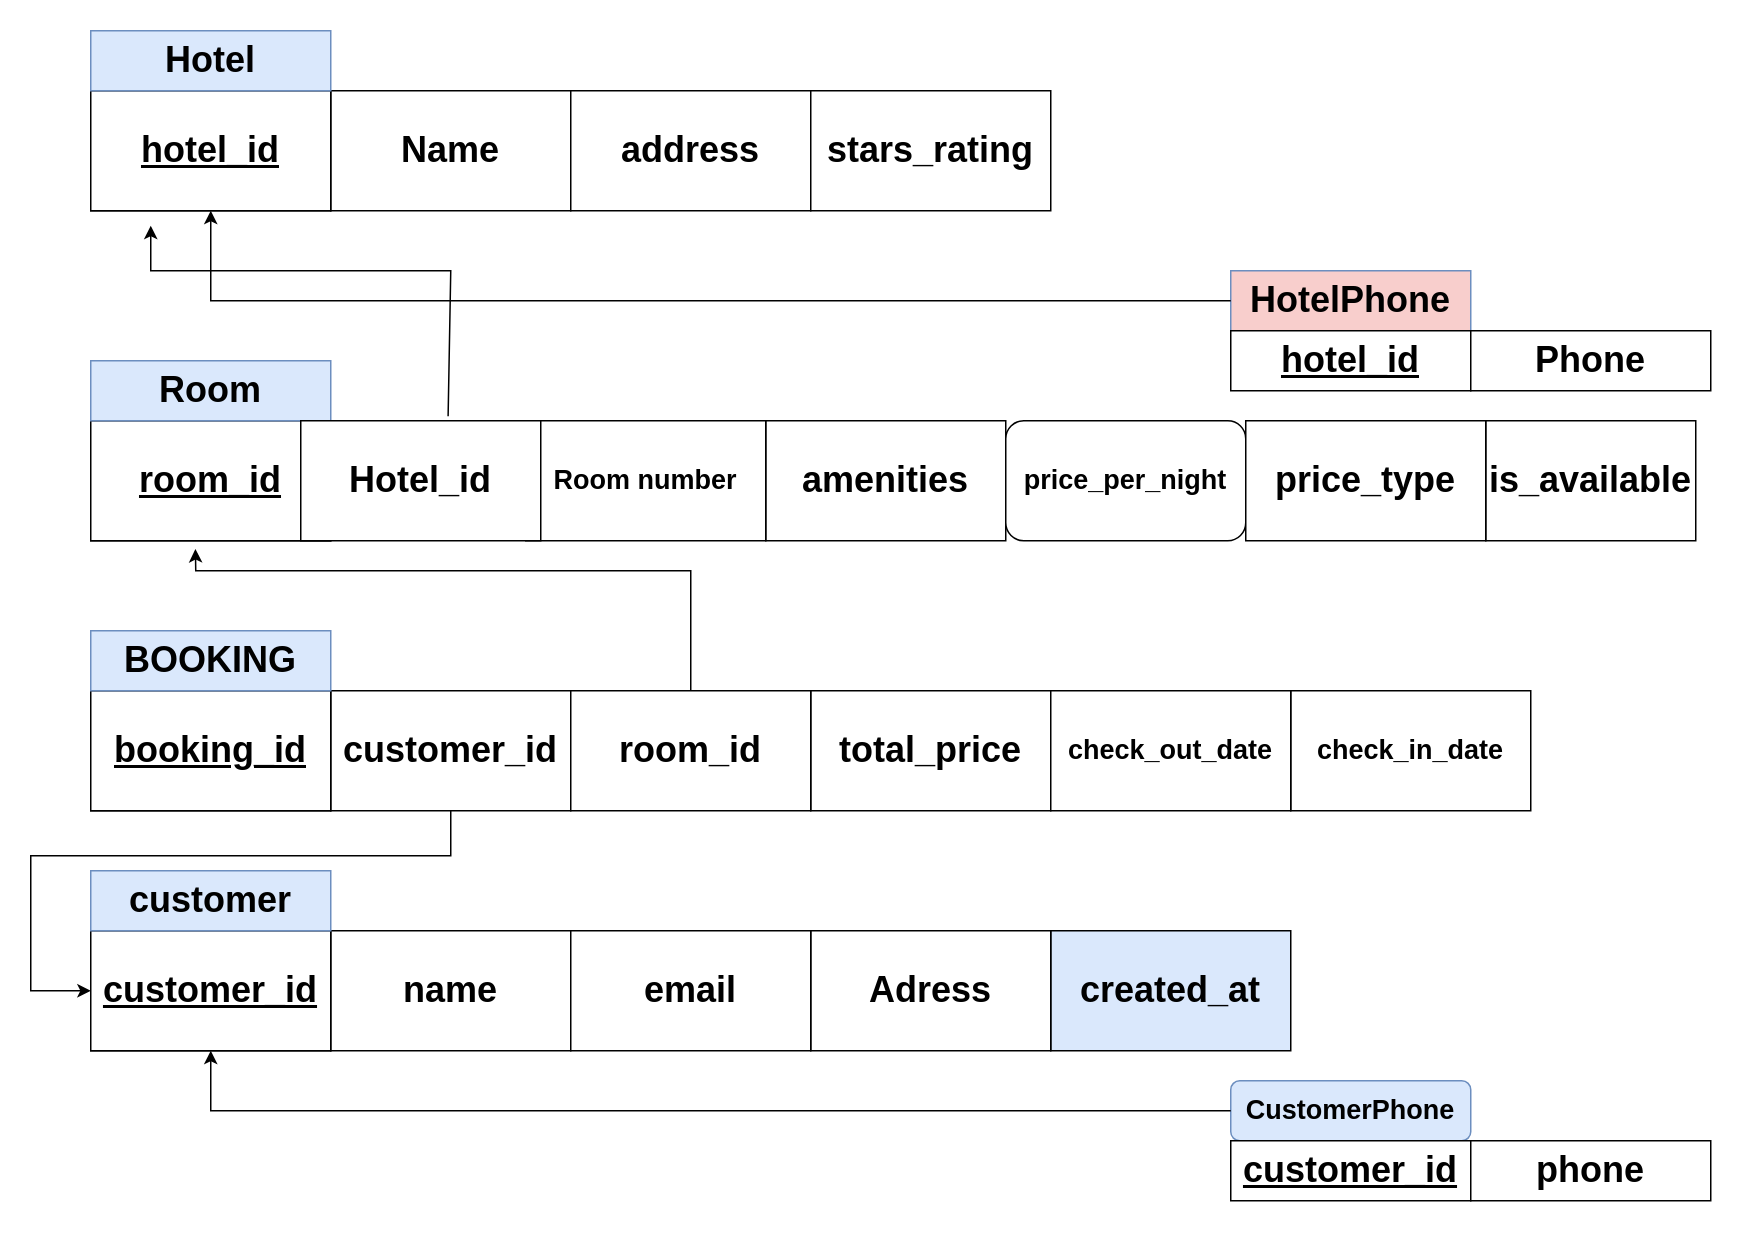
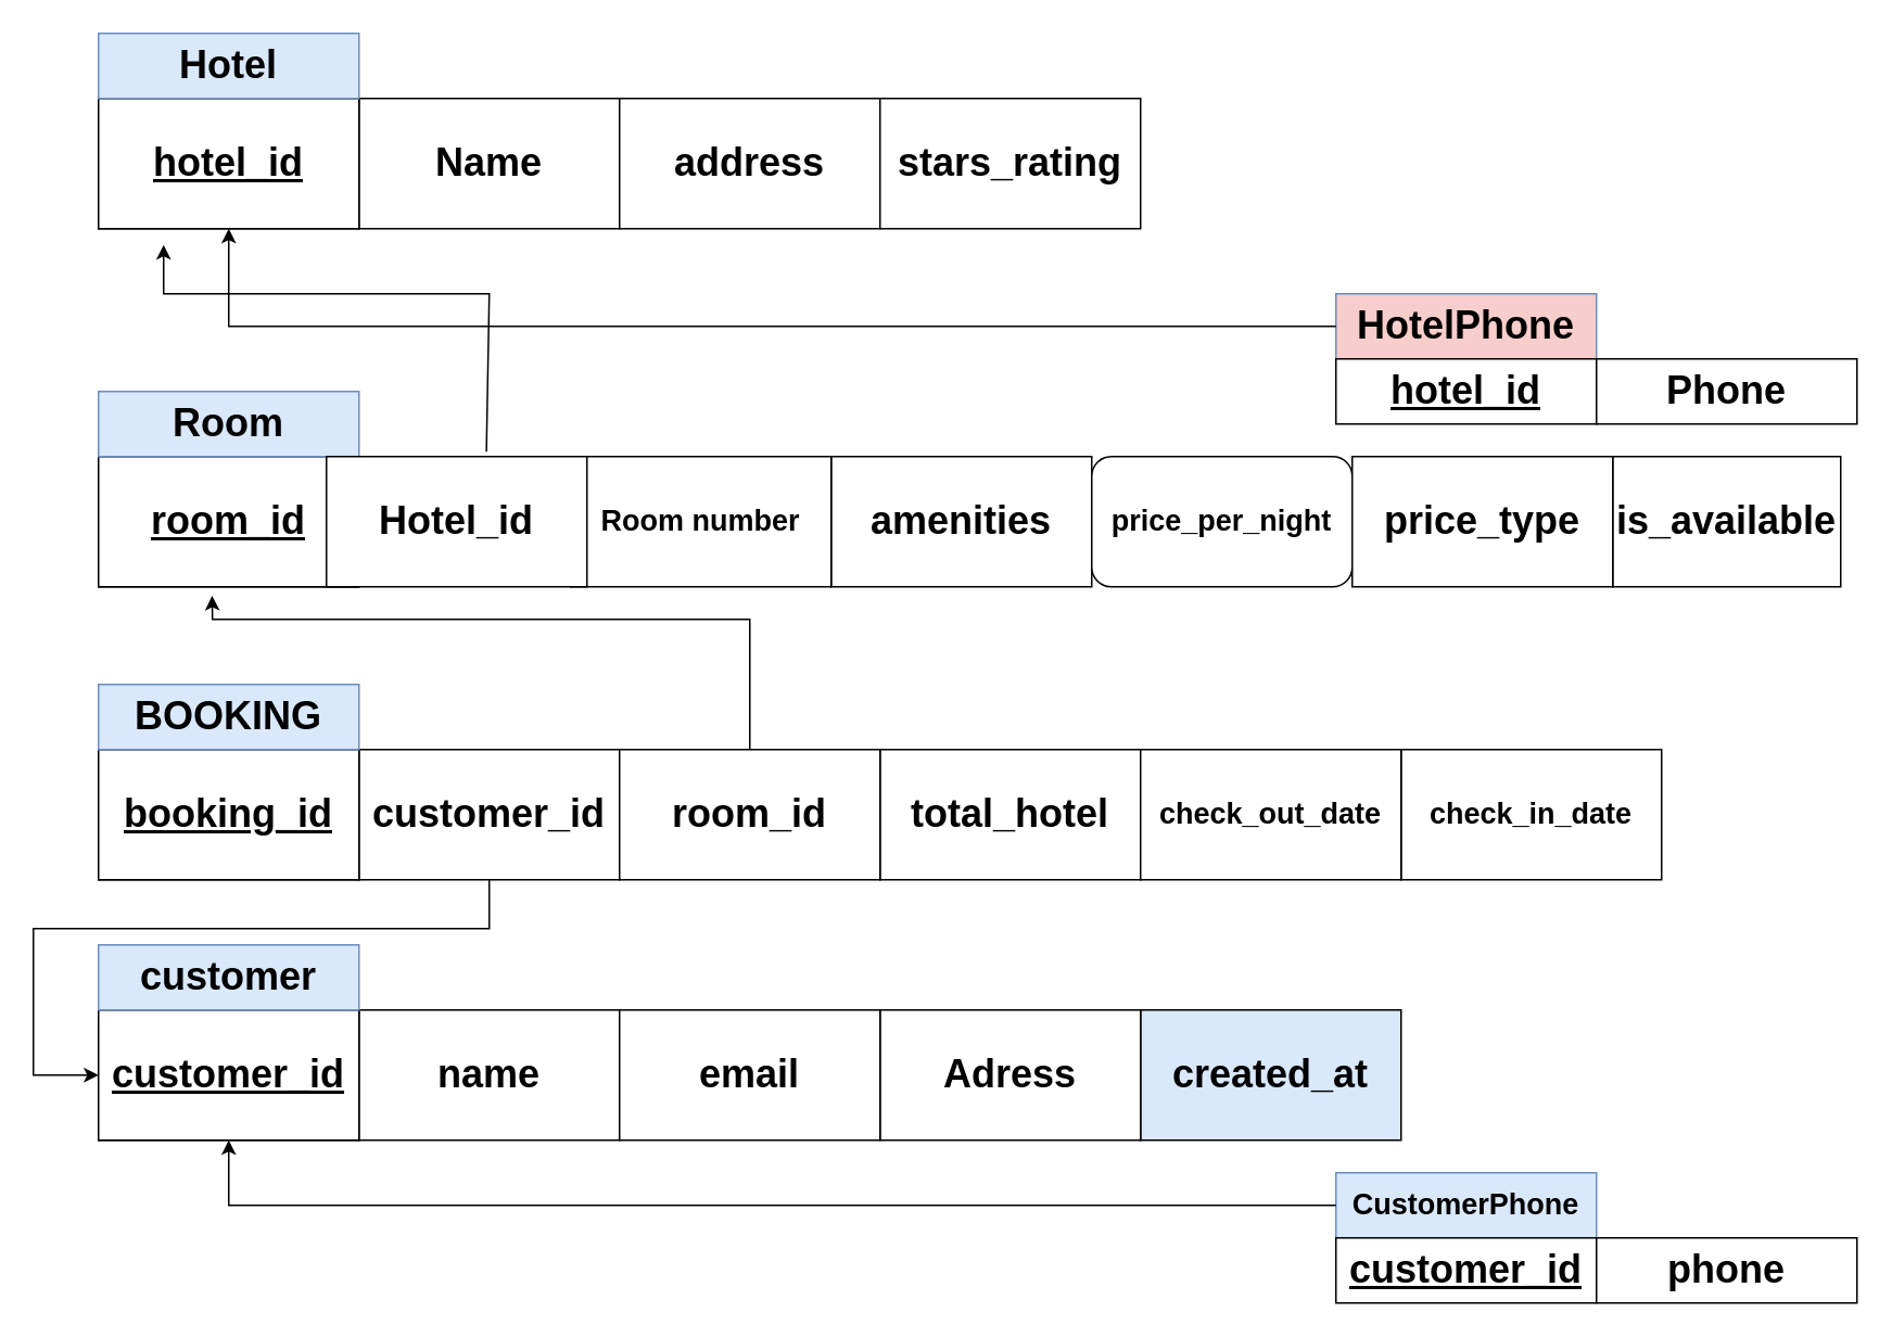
- <mxCell id="17" value="&lt;b&gt;&lt;font style=&quot;font-size: 24px;&quot;&gt;total_price&lt;/font&gt;&lt;/b&gt;" style="whiteSpace=wrap;html=1;align=center;" parent="1" vertex="1"><mxGeometry x="540" y="460" width="160" height="80" as="geometry" /></mxCell>
+ <mxCell id="17" value="&lt;b&gt;&lt;font style=&quot;font-size: 24px;&quot;&gt;total_hotel&lt;/font&gt;&lt;/b&gt;" style="whiteSpace=wrap;html=1;align=center;" parent="1" vertex="1"><mxGeometry x="540" y="460" width="160" height="80" as="geometry" /></mxCell>
- <mxCell id="34" value="&lt;b style=&quot;&quot;&gt;&lt;font style=&quot;font-size: 18px;&quot;&gt;CustomerPhone&lt;/font&gt;&lt;/b&gt;" style="whiteSpace=wrap;html=1;align=center;fillColor=#dae8fc;strokeColor=#6c8ebf;rounded=1;" parent="1" vertex="1"><mxGeometry x="820" y="720" width="160" height="40" as="geometry" /></mxCell>
+ <mxCell id="34" value="&lt;b style=&quot;&quot;&gt;&lt;font style=&quot;font-size: 18px;&quot;&gt;CustomerPhone&lt;/font&gt;&lt;/b&gt;" style="whiteSpace=wrap;html=1;align=center;fillColor=#dae8fc;strokeColor=#6c8ebf;" parent="1" vertex="1"><mxGeometry x="820" y="720" width="160" height="40" as="geometry" /></mxCell>
